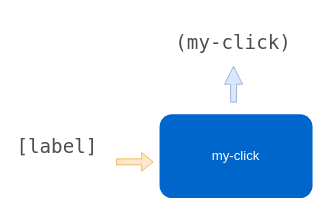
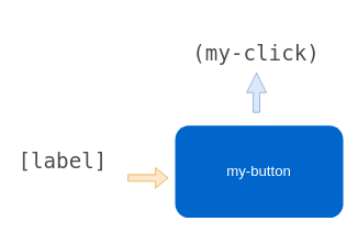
- <mxCell id="7" value="&lt;pre&gt;(my-click)&lt;/pre&gt;" style="text;html=1;strokeColor=none;fillColor=none;align=left;verticalAlign=middle;whiteSpace=wrap;rounded=0;fontSize=32;fontColor=#4D4D4D;" vertex="1" parent="2"><mxGeometry x="269.794" width="200" height="100" as="geometry" /></mxCell>
+ <mxCell id="7" value="&lt;pre&gt;(my-click)&lt;/pre&gt;" style="text;html=1;strokeColor=none;fillColor=none;align=left;verticalAlign=middle;whiteSpace=wrap;rounded=0;fontSize=32;fontColor=#4D4D4D;" vertex="1" parent="2"><mxGeometry x="269.794" y="10" width="200" height="100" as="geometry" /></mxCell>
- <mxCell id="3" value="my-click" style="rounded=1;whiteSpace=wrap;html=1;fontSize=22;fillColor=#0066CC;strokeColor=none;fontColor=#FFFFFF;" vertex="1" parent="2"><mxGeometry x="245" y="170" width="255.294" height="140" as="geometry" /></mxCell>
+ <mxCell id="3" value="my-button" style="rounded=1;whiteSpace=wrap;html=1;fontSize=22;fillColor=#0066CC;strokeColor=none;fontColor=#FFFFFF;" vertex="1" parent="2"><mxGeometry x="245" y="170" width="255.294" height="140" as="geometry" /></mxCell>
